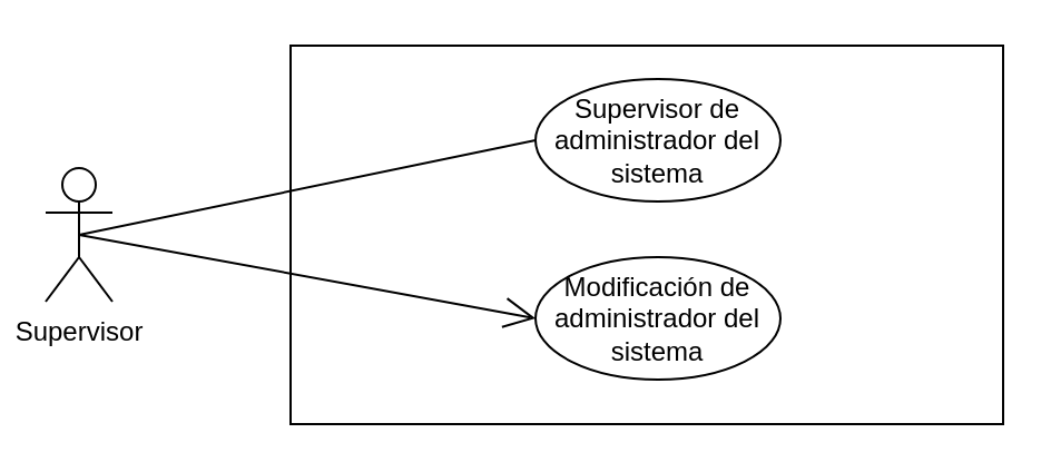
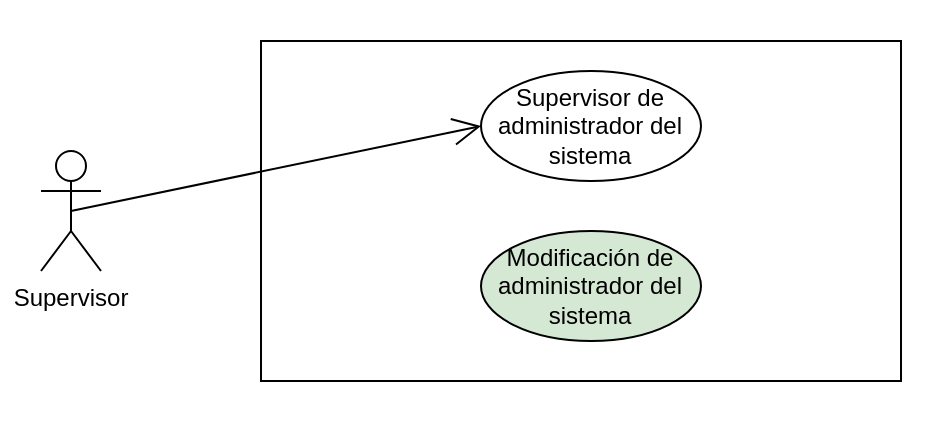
- <mxCell id="5" value="" style="endArrow=none;endFill=1;endSize=12;html=1;rounded=0;exitX=0.5;exitY=0.5;exitDx=0;exitDy=0;exitPerimeter=0;entryX=0;entryY=0.5;entryDx=0;entryDy=0;" parent="1" source="2" target="4" edge="1"><mxGeometry width="160" relative="1" as="geometry"><mxPoint x="240" y="205" as="sourcePoint" /><mxPoint x="400" y="205" as="targetPoint" /></mxGeometry></mxCell>
+ <mxCell id="5" value="" style="endArrow=open;endFill=1;endSize=12;html=1;rounded=0;exitX=0.5;exitY=0.5;exitDx=0;exitDy=0;exitPerimeter=0;entryX=0;entryY=0.5;entryDx=0;entryDy=0;" parent="1" source="2" target="4" edge="1"><mxGeometry width="160" relative="1" as="geometry"><mxPoint x="240" y="205" as="sourcePoint" /><mxPoint x="400" y="205" as="targetPoint" /></mxGeometry></mxCell>
- <mxCell id="7" value="" style="endArrow=open;endFill=1;endSize=12;html=1;rounded=0;exitX=0.5;exitY=0.5;exitDx=0;exitDy=0;exitPerimeter=0;entryX=0;entryY=0.5;entryDx=0;entryDy=0;" edge="1" parent="1" source="2" target="6"><mxGeometry width="160" relative="1" as="geometry"><mxPoint x="45" y="115" as="sourcePoint" /><mxPoint x="250" y="73" as="targetPoint" /></mxGeometry></mxCell>
- <mxCell id="6" value="Modificación de administrador del sistema" style="ellipse;whiteSpace=wrap;html=1;" vertex="1" parent="1"><mxGeometry x="240" y="115" width="110" height="55" as="geometry" /></mxCell>
+ <mxCell id="6" value="Modificación de administrador del sistema" style="ellipse;whiteSpace=wrap;html=1;fillColor=#d5e8d4;" vertex="1" parent="1"><mxGeometry x="240" y="115" width="110" height="55" as="geometry" /></mxCell>
